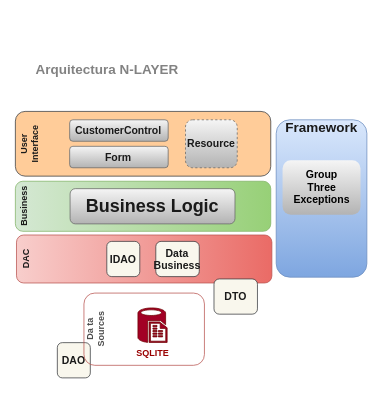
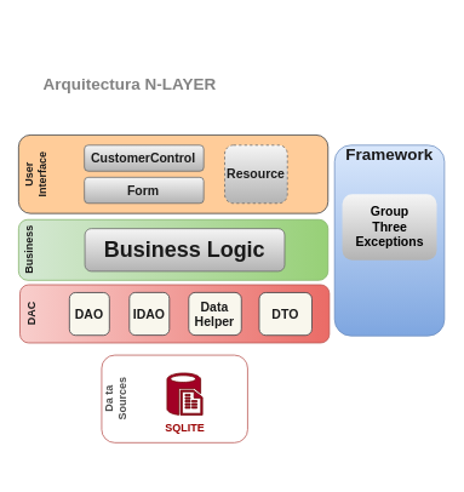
- <mxCell id="4" value="&lt;font color=&quot;#1a1a1a&quot;&gt;&lt;b&gt;&lt;font style=&quot;font-size: 14px;&quot;&gt;Data Business&lt;/font&gt;&lt;/b&gt;&lt;br&gt;&lt;/font&gt;" style="rounded=1;whiteSpace=wrap;html=1;fillColor=#f9f7ed;strokeColor=#36393d;" vertex="1" parent="1"><mxGeometry x="207.38" y="321.21" width="58" height="47" as="geometry" /></mxCell>
+ <mxCell id="4" value="&lt;font color=&quot;#1a1a1a&quot;&gt;&lt;b&gt;&lt;font style=&quot;font-size: 14px;&quot;&gt;Data Helper&lt;/font&gt;&lt;/b&gt;&lt;br&gt;&lt;/font&gt;" style="rounded=1;whiteSpace=wrap;html=1;fillColor=#f9f7ed;strokeColor=#36393d;" vertex="1" parent="1"><mxGeometry x="207.38" y="321.21" width="58" height="47" as="geometry" /></mxCell>
- <mxCell id="15" value="&lt;font color=&quot;#1a1a1a&quot;&gt;&lt;b&gt;&lt;font style=&quot;font-size: 14px;&quot;&gt;DTO&lt;/font&gt;&lt;/b&gt;&lt;br&gt;&lt;/font&gt;" style="rounded=1;whiteSpace=wrap;html=1;fillColor=#f9f7ed;strokeColor=#36393d;" vertex="1" parent="1"><mxGeometry x="285" y="371.32" width="58" height="47" as="geometry" /></mxCell>
+ <mxCell id="15" value="&lt;font color=&quot;#1a1a1a&quot;&gt;&lt;b&gt;&lt;font style=&quot;font-size: 14px;&quot;&gt;DTO&lt;/font&gt;&lt;/b&gt;&lt;br&gt;&lt;/font&gt;" style="rounded=1;whiteSpace=wrap;html=1;fillColor=#f9f7ed;strokeColor=#36393d;" vertex="1" parent="1"><mxGeometry x="285" y="321.32" width="58" height="47" as="geometry" /></mxCell>
- <mxCell id="3" value="&lt;font color=&quot;#1a1a1a&quot;&gt;&lt;b&gt;&lt;font style=&quot;font-size: 14px;&quot;&gt;DAO&lt;/font&gt;&lt;/b&gt;&lt;br&gt;&lt;/font&gt;" style="rounded=1;whiteSpace=wrap;html=1;fillColor=#f9f7ed;strokeColor=#36393d;" vertex="1" parent="1"><mxGeometry x="76" y="456.32" width="44" height="47" as="geometry" /></mxCell>
+ <mxCell id="3" value="&lt;font color=&quot;#1a1a1a&quot;&gt;&lt;b&gt;&lt;font style=&quot;font-size: 14px;&quot;&gt;DAO&lt;/font&gt;&lt;/b&gt;&lt;br&gt;&lt;/font&gt;" style="rounded=1;whiteSpace=wrap;html=1;fillColor=#f9f7ed;strokeColor=#36393d;" vertex="1" parent="1"><mxGeometry x="76" y="321.32" width="44" height="47" as="geometry" /></mxCell>
